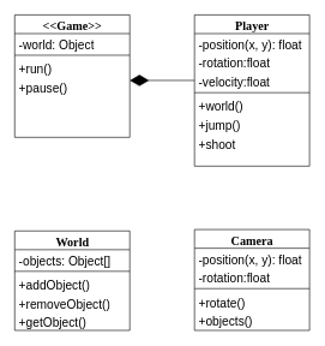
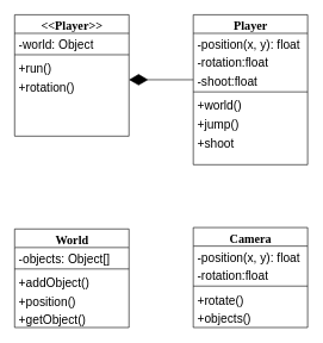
- <mxCell id="2" value="&amp;lt;&amp;lt;Game&amp;gt;&amp;gt;" style="swimlane;html=1;fontStyle=1;align=center;verticalAlign=top;childLayout=stackLayout;horizontal=1;startSize=26;horizontalStack=0;resizeParent=1;resizeLast=0;collapsible=1;marginBottom=0;swimlaneFillColor=#ffffff;rounded=0;shadow=0;comic=0;labelBackgroundColor=none;strokeWidth=1;fillColor=none;fontFamily=Verdana;fontSize=17;" vertex="1" parent="1"><mxGeometry x="20" y="20" width="160" height="170" as="geometry" /></mxCell>
+ <mxCell id="2" value="&amp;lt;&amp;lt;Player&amp;gt;&amp;gt;" style="swimlane;html=1;fontStyle=1;align=center;verticalAlign=top;childLayout=stackLayout;horizontal=1;startSize=26;horizontalStack=0;resizeParent=1;resizeLast=0;collapsible=1;marginBottom=0;swimlaneFillColor=#ffffff;rounded=0;shadow=0;comic=0;labelBackgroundColor=none;strokeWidth=1;fillColor=none;fontFamily=Verdana;fontSize=17;" vertex="1" parent="1"><mxGeometry x="20" y="20" width="160" height="170" as="geometry" /></mxCell>
- <mxCell id="10" value="-velocity:float" style="text;html=1;strokeColor=none;fillColor=none;align=left;verticalAlign=top;spacingLeft=4;spacingRight=4;whiteSpace=wrap;overflow=hidden;rotatable=0;points=[[0,0.5],[1,0.5]];portConstraint=eastwest;fontSize=17;" vertex="1" parent="7"><mxGeometry y="78" width="160" height="26" as="geometry" /></mxCell>
+ <mxCell id="10" value="-shoot:float" style="text;html=1;strokeColor=none;fillColor=none;align=left;verticalAlign=top;spacingLeft=4;spacingRight=4;whiteSpace=wrap;overflow=hidden;rotatable=0;points=[[0,0.5],[1,0.5]];portConstraint=eastwest;fontSize=17;" vertex="1" parent="7"><mxGeometry y="78" width="160" height="26" as="geometry" /></mxCell>
- <mxCell id="6" value="+pause()" style="text;html=1;strokeColor=none;fillColor=none;align=left;verticalAlign=top;spacingLeft=4;spacingRight=4;whiteSpace=wrap;overflow=hidden;rotatable=0;points=[[0,0.5],[1,0.5]];portConstraint=eastwest;fontSize=17;" vertex="1" parent="2"><mxGeometry y="86" width="160" height="26" as="geometry" /></mxCell>
+ <mxCell id="6" value="+rotation()" style="text;html=1;strokeColor=none;fillColor=none;align=left;verticalAlign=top;spacingLeft=4;spacingRight=4;whiteSpace=wrap;overflow=hidden;rotatable=0;points=[[0,0.5],[1,0.5]];portConstraint=eastwest;fontSize=17;" vertex="1" parent="2"><mxGeometry y="86" width="160" height="26" as="geometry" /></mxCell>
- <mxCell id="19" value="+removeObject()" style="text;html=1;strokeColor=none;fillColor=none;align=left;verticalAlign=top;spacingLeft=4;spacingRight=4;whiteSpace=wrap;overflow=hidden;rotatable=0;points=[[0,0.5],[1,0.5]];portConstraint=eastwest;fontSize=17;" vertex="1" parent="15"><mxGeometry y="86" width="160" height="26" as="geometry" /></mxCell>
+ <mxCell id="19" value="+position()" style="text;html=1;strokeColor=none;fillColor=none;align=left;verticalAlign=top;spacingLeft=4;spacingRight=4;whiteSpace=wrap;overflow=hidden;rotatable=0;points=[[0,0.5],[1,0.5]];portConstraint=eastwest;fontSize=17;" vertex="1" parent="15"><mxGeometry y="86" width="160" height="26" as="geometry" /></mxCell>
